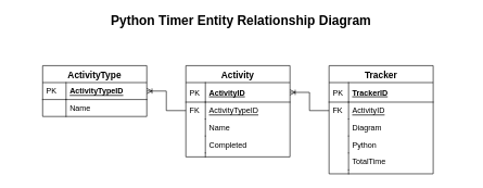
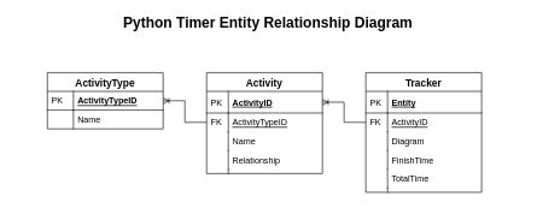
- <mxCell id="20" value="TrackerID" style="shape=partialRectangle;top=0;left=0;right=0;bottom=1;align=left;verticalAlign=middle;fillColor=none;spacingLeft=34;spacingRight=4;overflow=hidden;rotatable=0;points=[[0,0.5],[1,0.5]];portConstraint=eastwest;dropTarget=0;fontStyle=5;fontSize=12;" vertex="1" parent="19"><mxGeometry y="26" width="160" height="30" as="geometry" /></mxCell>
+ <mxCell id="20" value="Entity" style="shape=partialRectangle;top=0;left=0;right=0;bottom=1;align=left;verticalAlign=middle;fillColor=none;spacingLeft=34;spacingRight=4;overflow=hidden;rotatable=0;points=[[0,0.5],[1,0.5]];portConstraint=eastwest;dropTarget=0;fontStyle=5;fontSize=12;" vertex="1" parent="19"><mxGeometry y="26" width="160" height="30" as="geometry" /></mxCell>
- <mxCell id="14" value="Completed" style="shape=partialRectangle;top=0;left=0;right=0;bottom=0;align=left;verticalAlign=top;fillColor=none;spacingLeft=34;spacingRight=4;overflow=hidden;rotatable=0;points=[[0,0.5],[1,0.5]];portConstraint=eastwest;dropTarget=0;fontSize=12;" vertex="1" parent="7"><mxGeometry y="108" width="160" height="26" as="geometry" /></mxCell>
+ <mxCell id="14" value="Relationship" style="shape=partialRectangle;top=0;left=0;right=0;bottom=0;align=left;verticalAlign=top;fillColor=none;spacingLeft=34;spacingRight=4;overflow=hidden;rotatable=0;points=[[0,0.5],[1,0.5]];portConstraint=eastwest;dropTarget=0;fontSize=12;" vertex="1" parent="7"><mxGeometry y="108" width="160" height="26" as="geometry" /></mxCell>
- <mxCell id="26" value="Python" style="shape=partialRectangle;top=0;left=0;right=0;bottom=0;align=left;verticalAlign=top;fillColor=none;spacingLeft=34;spacingRight=4;overflow=hidden;rotatable=0;points=[[0,0.5],[1,0.5]];portConstraint=eastwest;dropTarget=0;fontSize=12;" vertex="1" parent="19"><mxGeometry y="108" width="160" height="26" as="geometry" /></mxCell>
+ <mxCell id="26" value="FinishTime" style="shape=partialRectangle;top=0;left=0;right=0;bottom=0;align=left;verticalAlign=top;fillColor=none;spacingLeft=34;spacingRight=4;overflow=hidden;rotatable=0;points=[[0,0.5],[1,0.5]];portConstraint=eastwest;dropTarget=0;fontSize=12;" vertex="1" parent="19"><mxGeometry y="108" width="160" height="26" as="geometry" /></mxCell>
